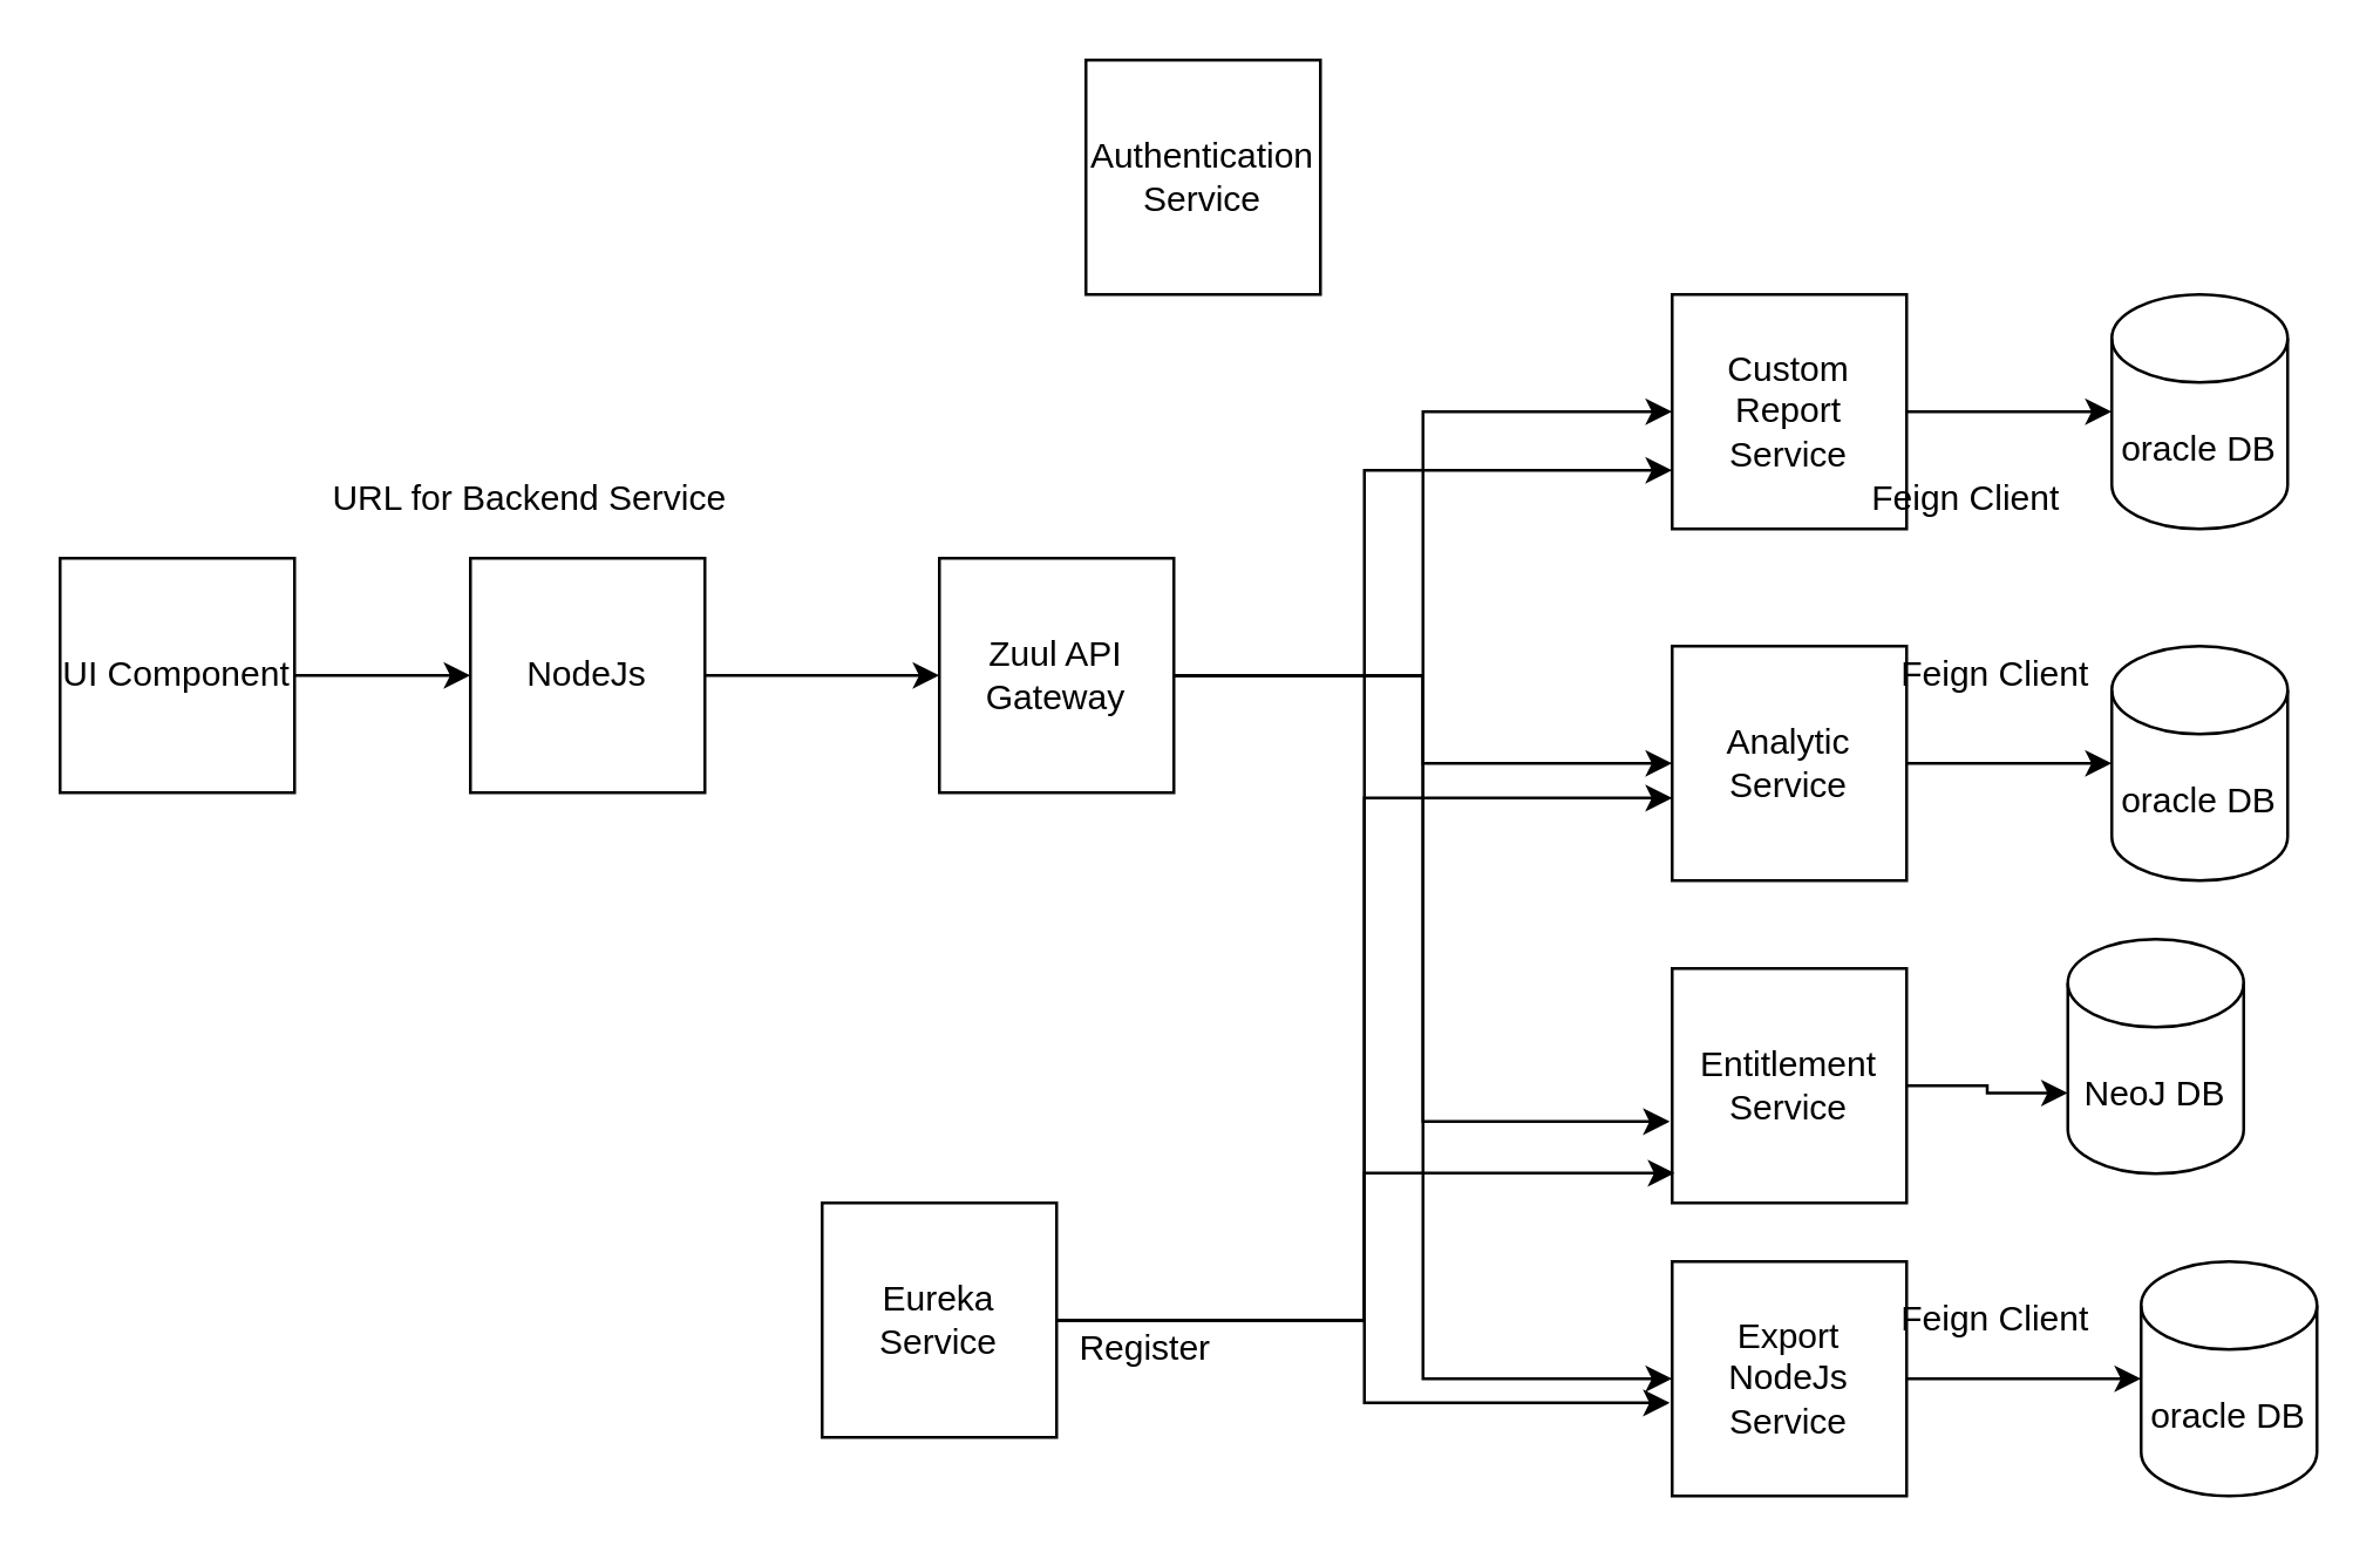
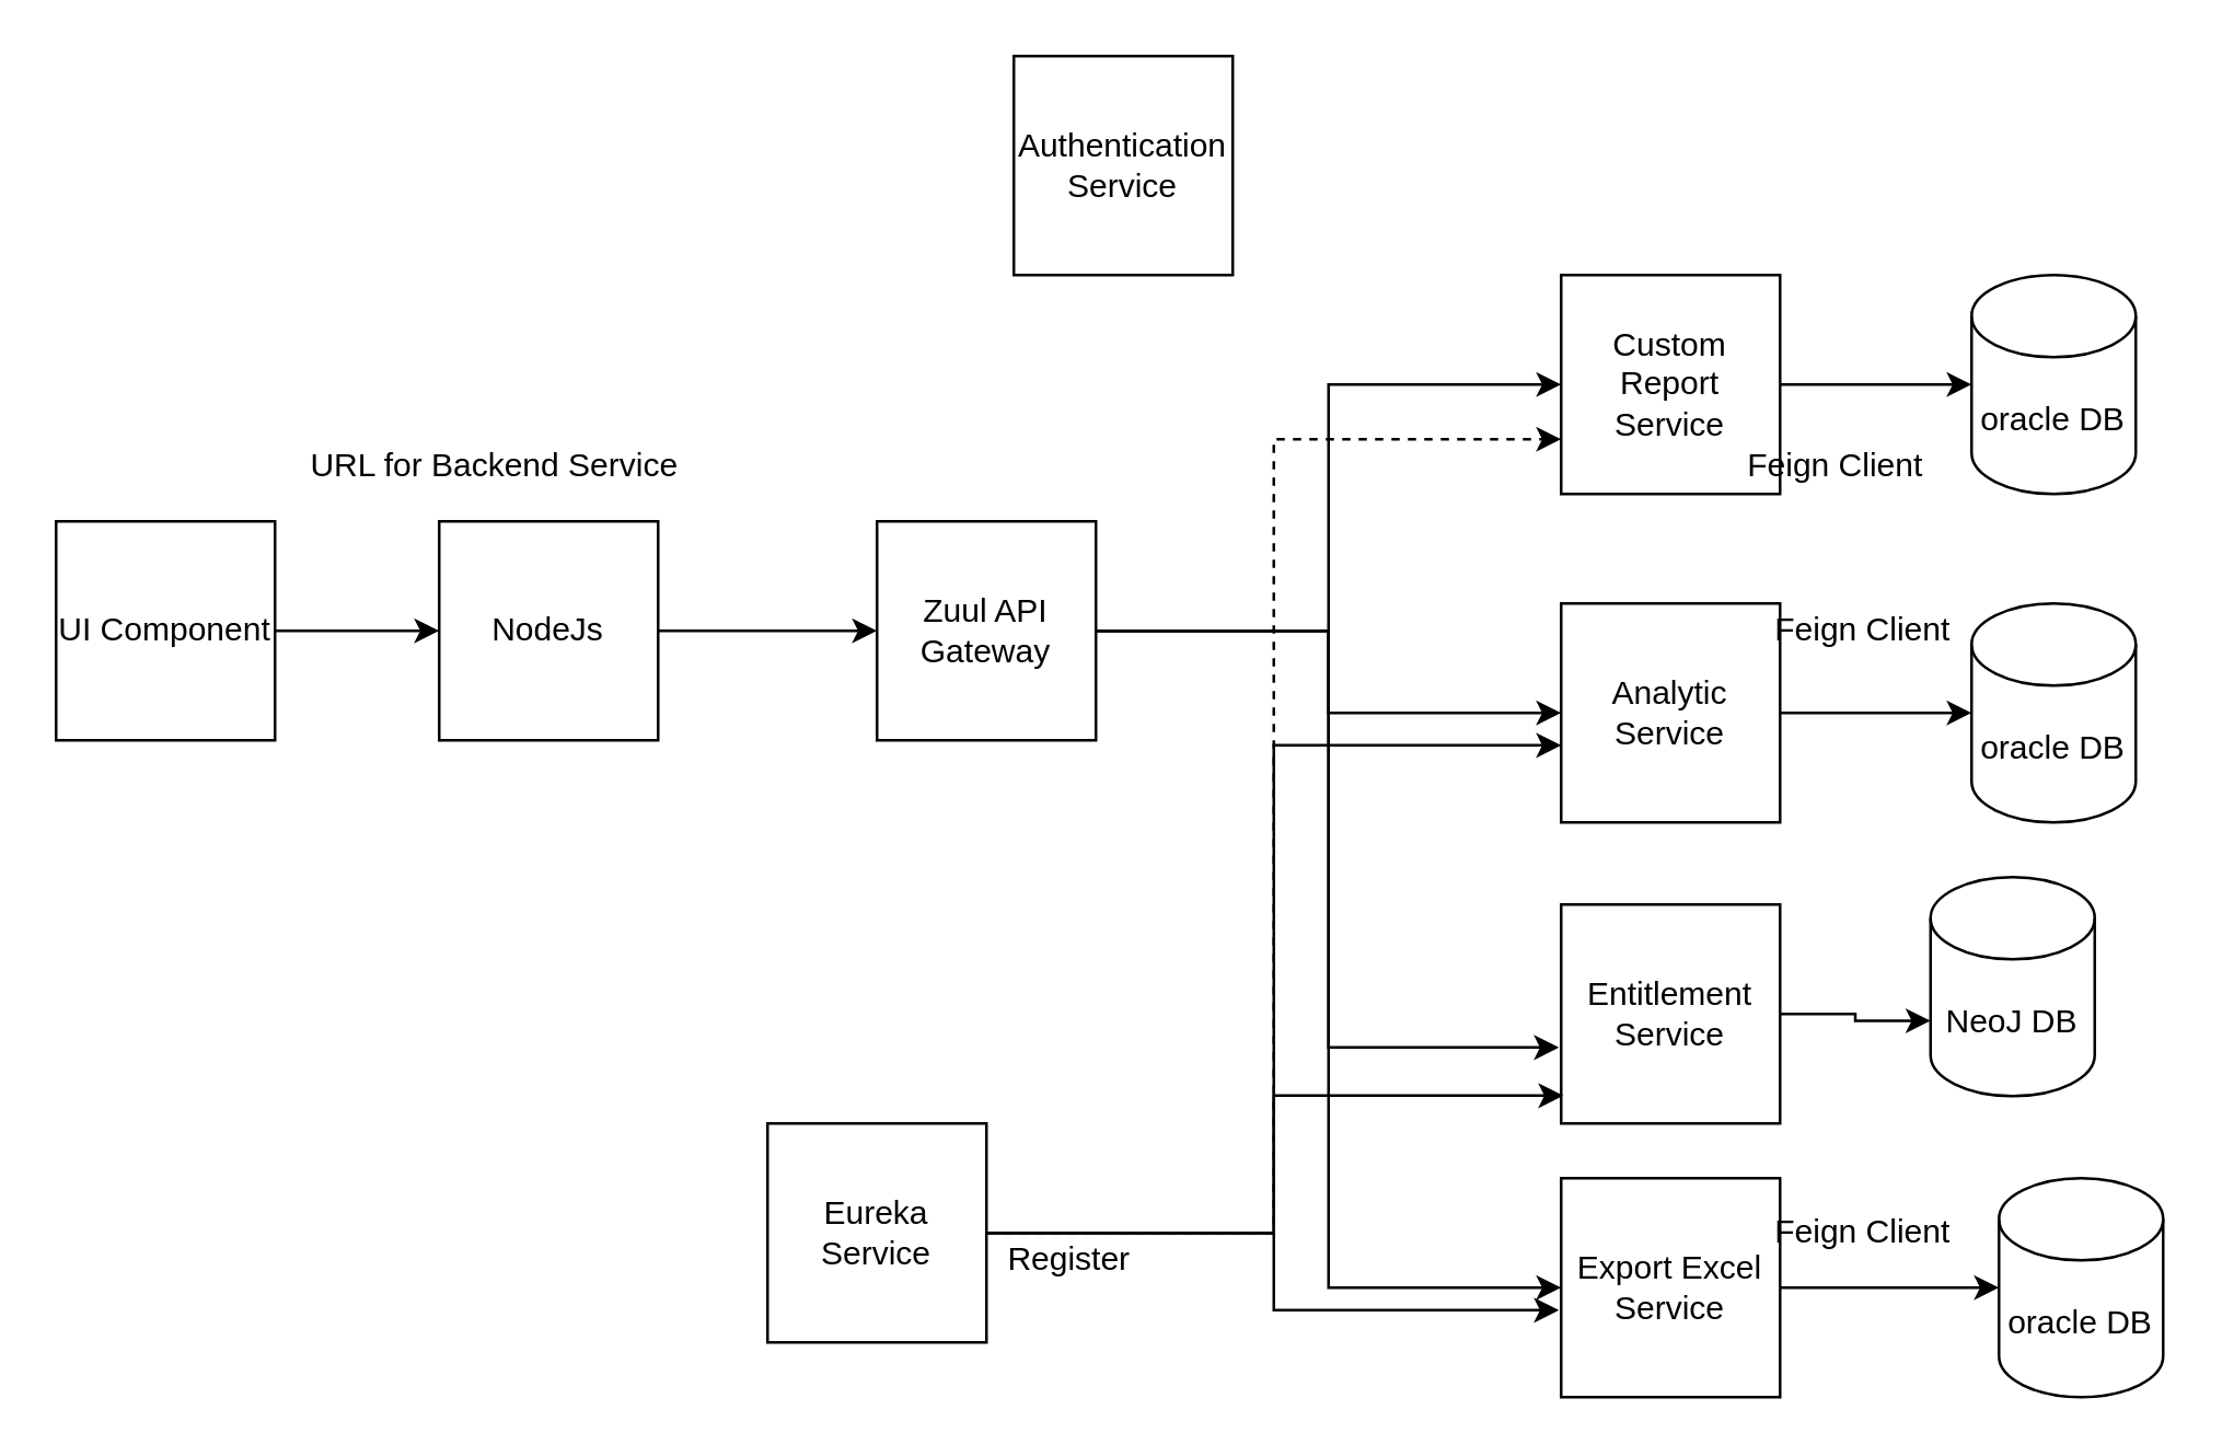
- <mxCell id="26" style="edgeStyle=orthogonalEdgeStyle;rounded=0;orthogonalLoop=1;jettySize=auto;html=1;exitX=1;exitY=0.5;exitDx=0;exitDy=0;entryX=0;entryY=0.75;entryDx=0;entryDy=0;" edge="1" parent="1" source="27" target="12"><mxGeometry relative="1" as="geometry" /></mxCell>
+ <mxCell id="26" style="edgeStyle=orthogonalEdgeStyle;rounded=0;orthogonalLoop=1;jettySize=auto;html=1;exitX=1;exitY=0.5;exitDx=0;exitDy=0;entryX=0;entryY=0.75;entryDx=0;entryDy=0;dashed=1;" edge="1" parent="1" source="27" target="12"><mxGeometry relative="1" as="geometry" /></mxCell>
- <mxCell id="18" value="Export NodeJs Service" style="whiteSpace=wrap;html=1;aspect=fixed;" vertex="1" parent="1"><mxGeometry x="570" y="430" width="80" height="80" as="geometry" /></mxCell>
+ <mxCell id="18" value="Export Excel Service" style="whiteSpace=wrap;html=1;aspect=fixed;" vertex="1" parent="1"><mxGeometry x="570" y="430" width="80" height="80" as="geometry" /></mxCell>
